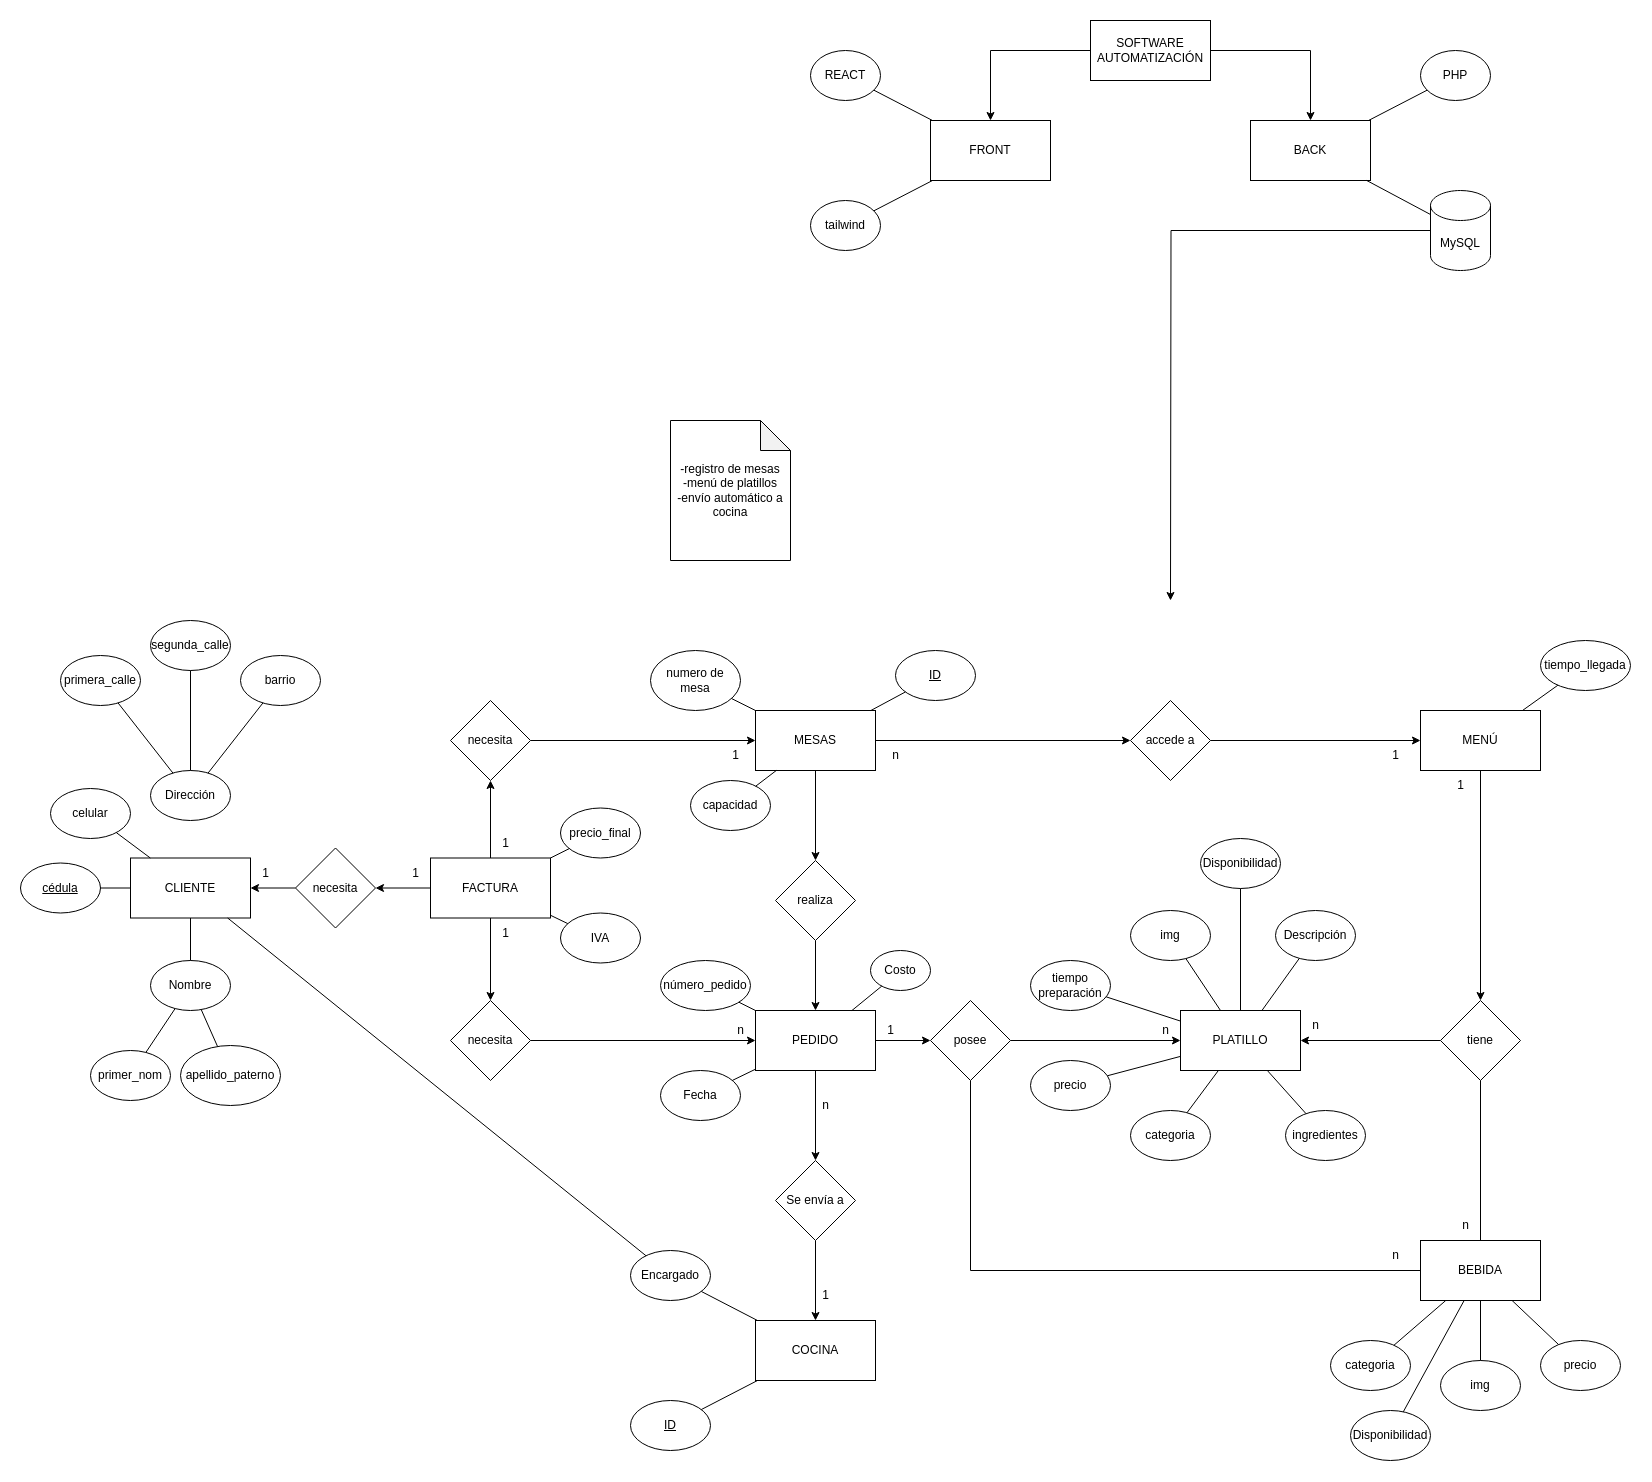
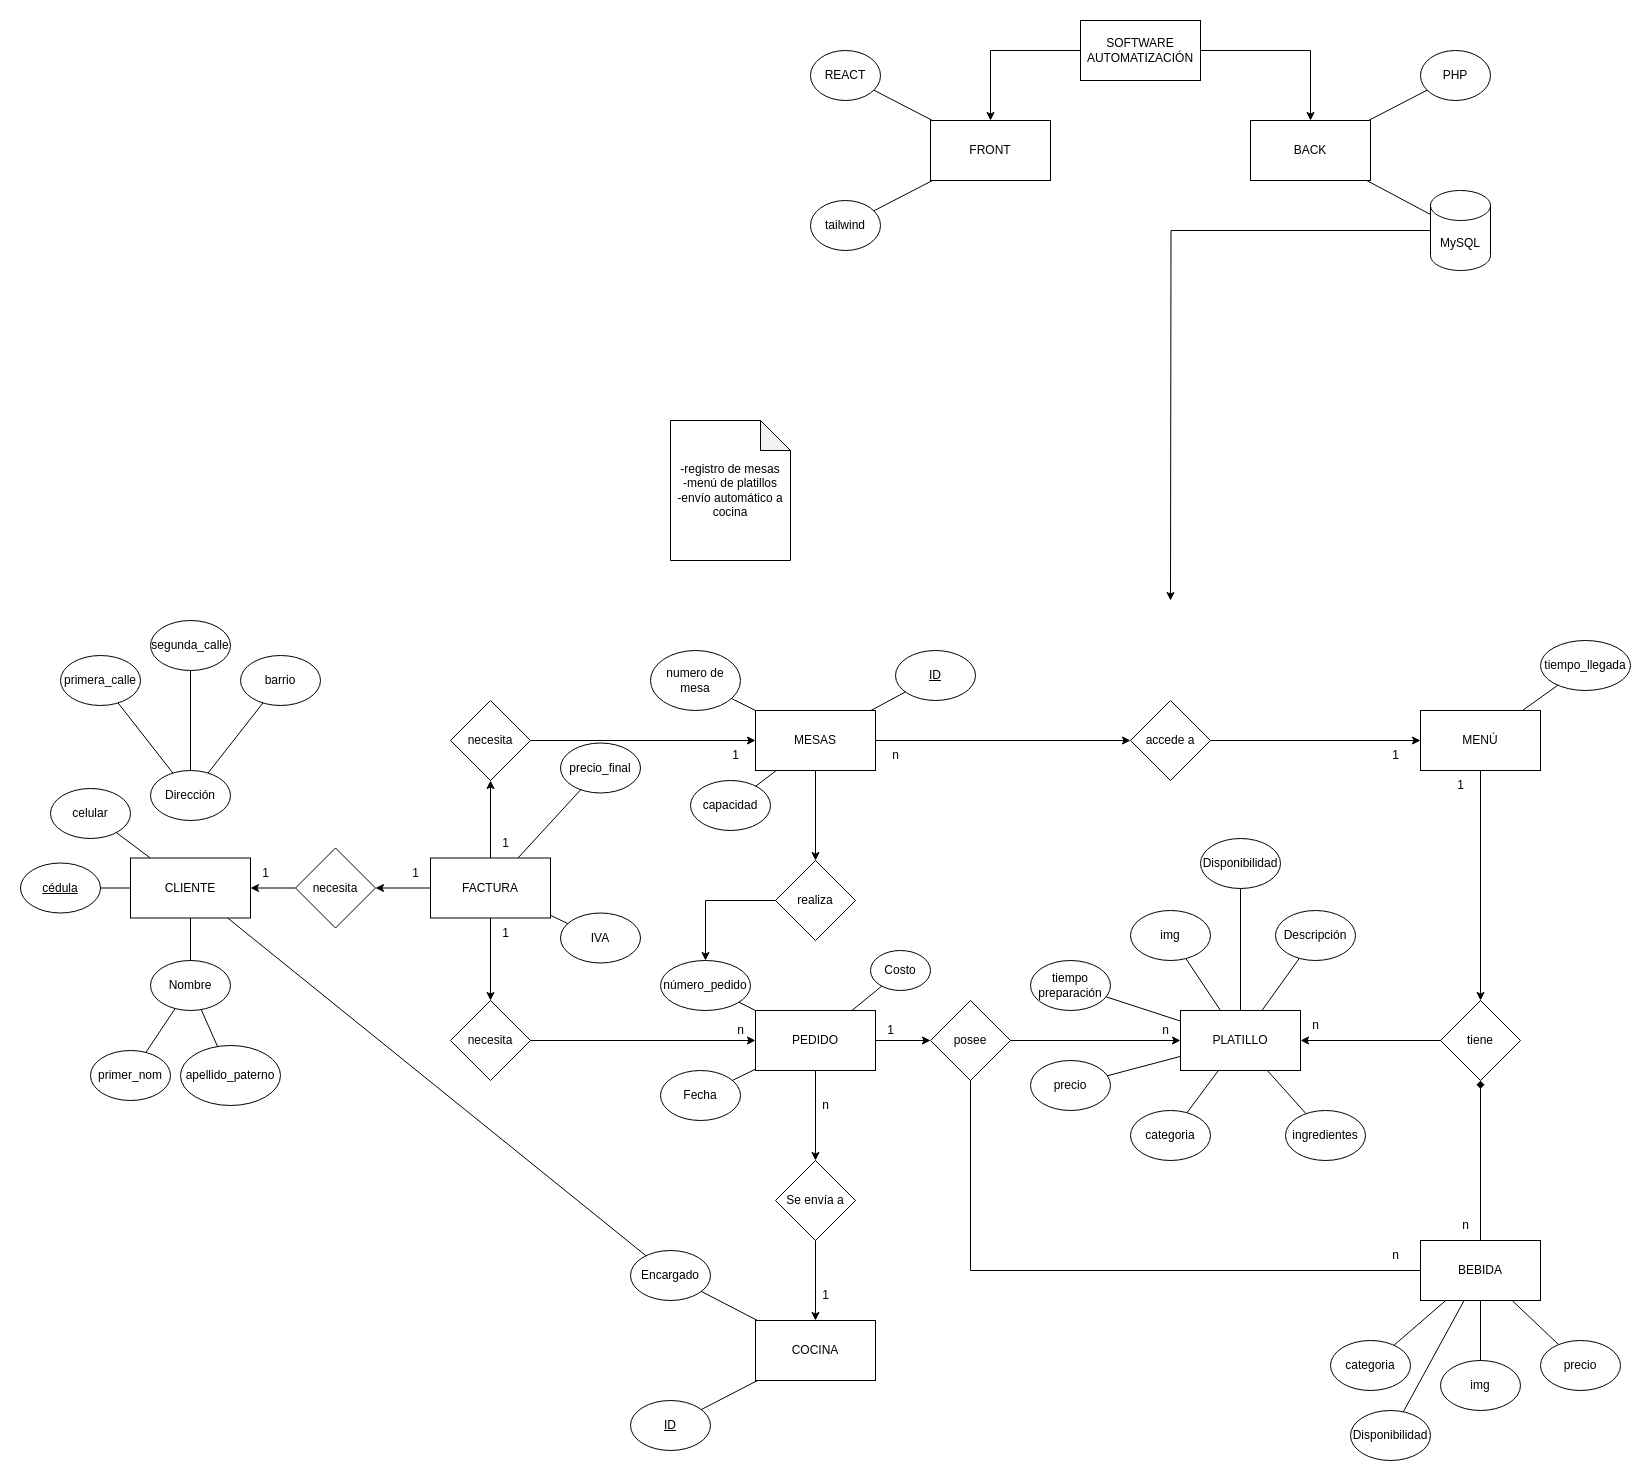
- <mxCell id="4" value="SOFTWARE AUTOMATIZACIÓN" style="rounded=0;whiteSpace=wrap;html=1;" parent="1" vertex="1"><mxGeometry x="1090" y="20" width="120" height="60" as="geometry" /></mxCell>
+ <mxCell id="4" value="SOFTWARE AUTOMATIZACIÓN" style="rounded=0;whiteSpace=wrap;html=1;" parent="1" vertex="1"><mxGeometry x="1080" y="20" width="120" height="60" as="geometry" /></mxCell>
- <mxCell id="111" value="precio_final" style="ellipse;whiteSpace=wrap;html=1;" vertex="1" parent="1"><mxGeometry x="560" y="807.5" width="80" height="50" as="geometry" /></mxCell>
+ <mxCell id="111" value="precio_final" style="ellipse;whiteSpace=wrap;html=1;" vertex="1" parent="1"><mxGeometry x="560" y="742.5" width="80" height="50" as="geometry" /></mxCell>
- <mxCell id="53" style="edgeStyle=orthogonalEdgeStyle;rounded=0;orthogonalLoop=1;jettySize=auto;html=1;" edge="1" parent="1" source="54" target="57"><mxGeometry relative="1" as="geometry" /></mxCell>
+ <mxCell id="53" style="edgeStyle=orthogonalEdgeStyle;rounded=0;orthogonalLoop=1;jettySize=auto;html=1;" edge="1" parent="1" source="54" target="58"><mxGeometry relative="1" as="geometry" /></mxCell>
- <mxCell id="52" value="" style="endArrow=none;html=1;rounded=0;" parent="1" source="44" target="35" edge="1"><mxGeometry width="50" height="50" relative="1" as="geometry"><mxPoint x="1390" y="1310" as="sourcePoint" /><mxPoint x="1480" y="1160" as="targetPoint" /></mxGeometry></mxCell>
+ <mxCell id="52" value="" style="endArrow=diamond;html=1;rounded=0;" parent="1" source="44" target="35" edge="1"><mxGeometry width="50" height="50" relative="1" as="geometry"><mxPoint x="1390" y="1310" as="sourcePoint" /><mxPoint x="1480" y="1160" as="targetPoint" /></mxGeometry></mxCell>
